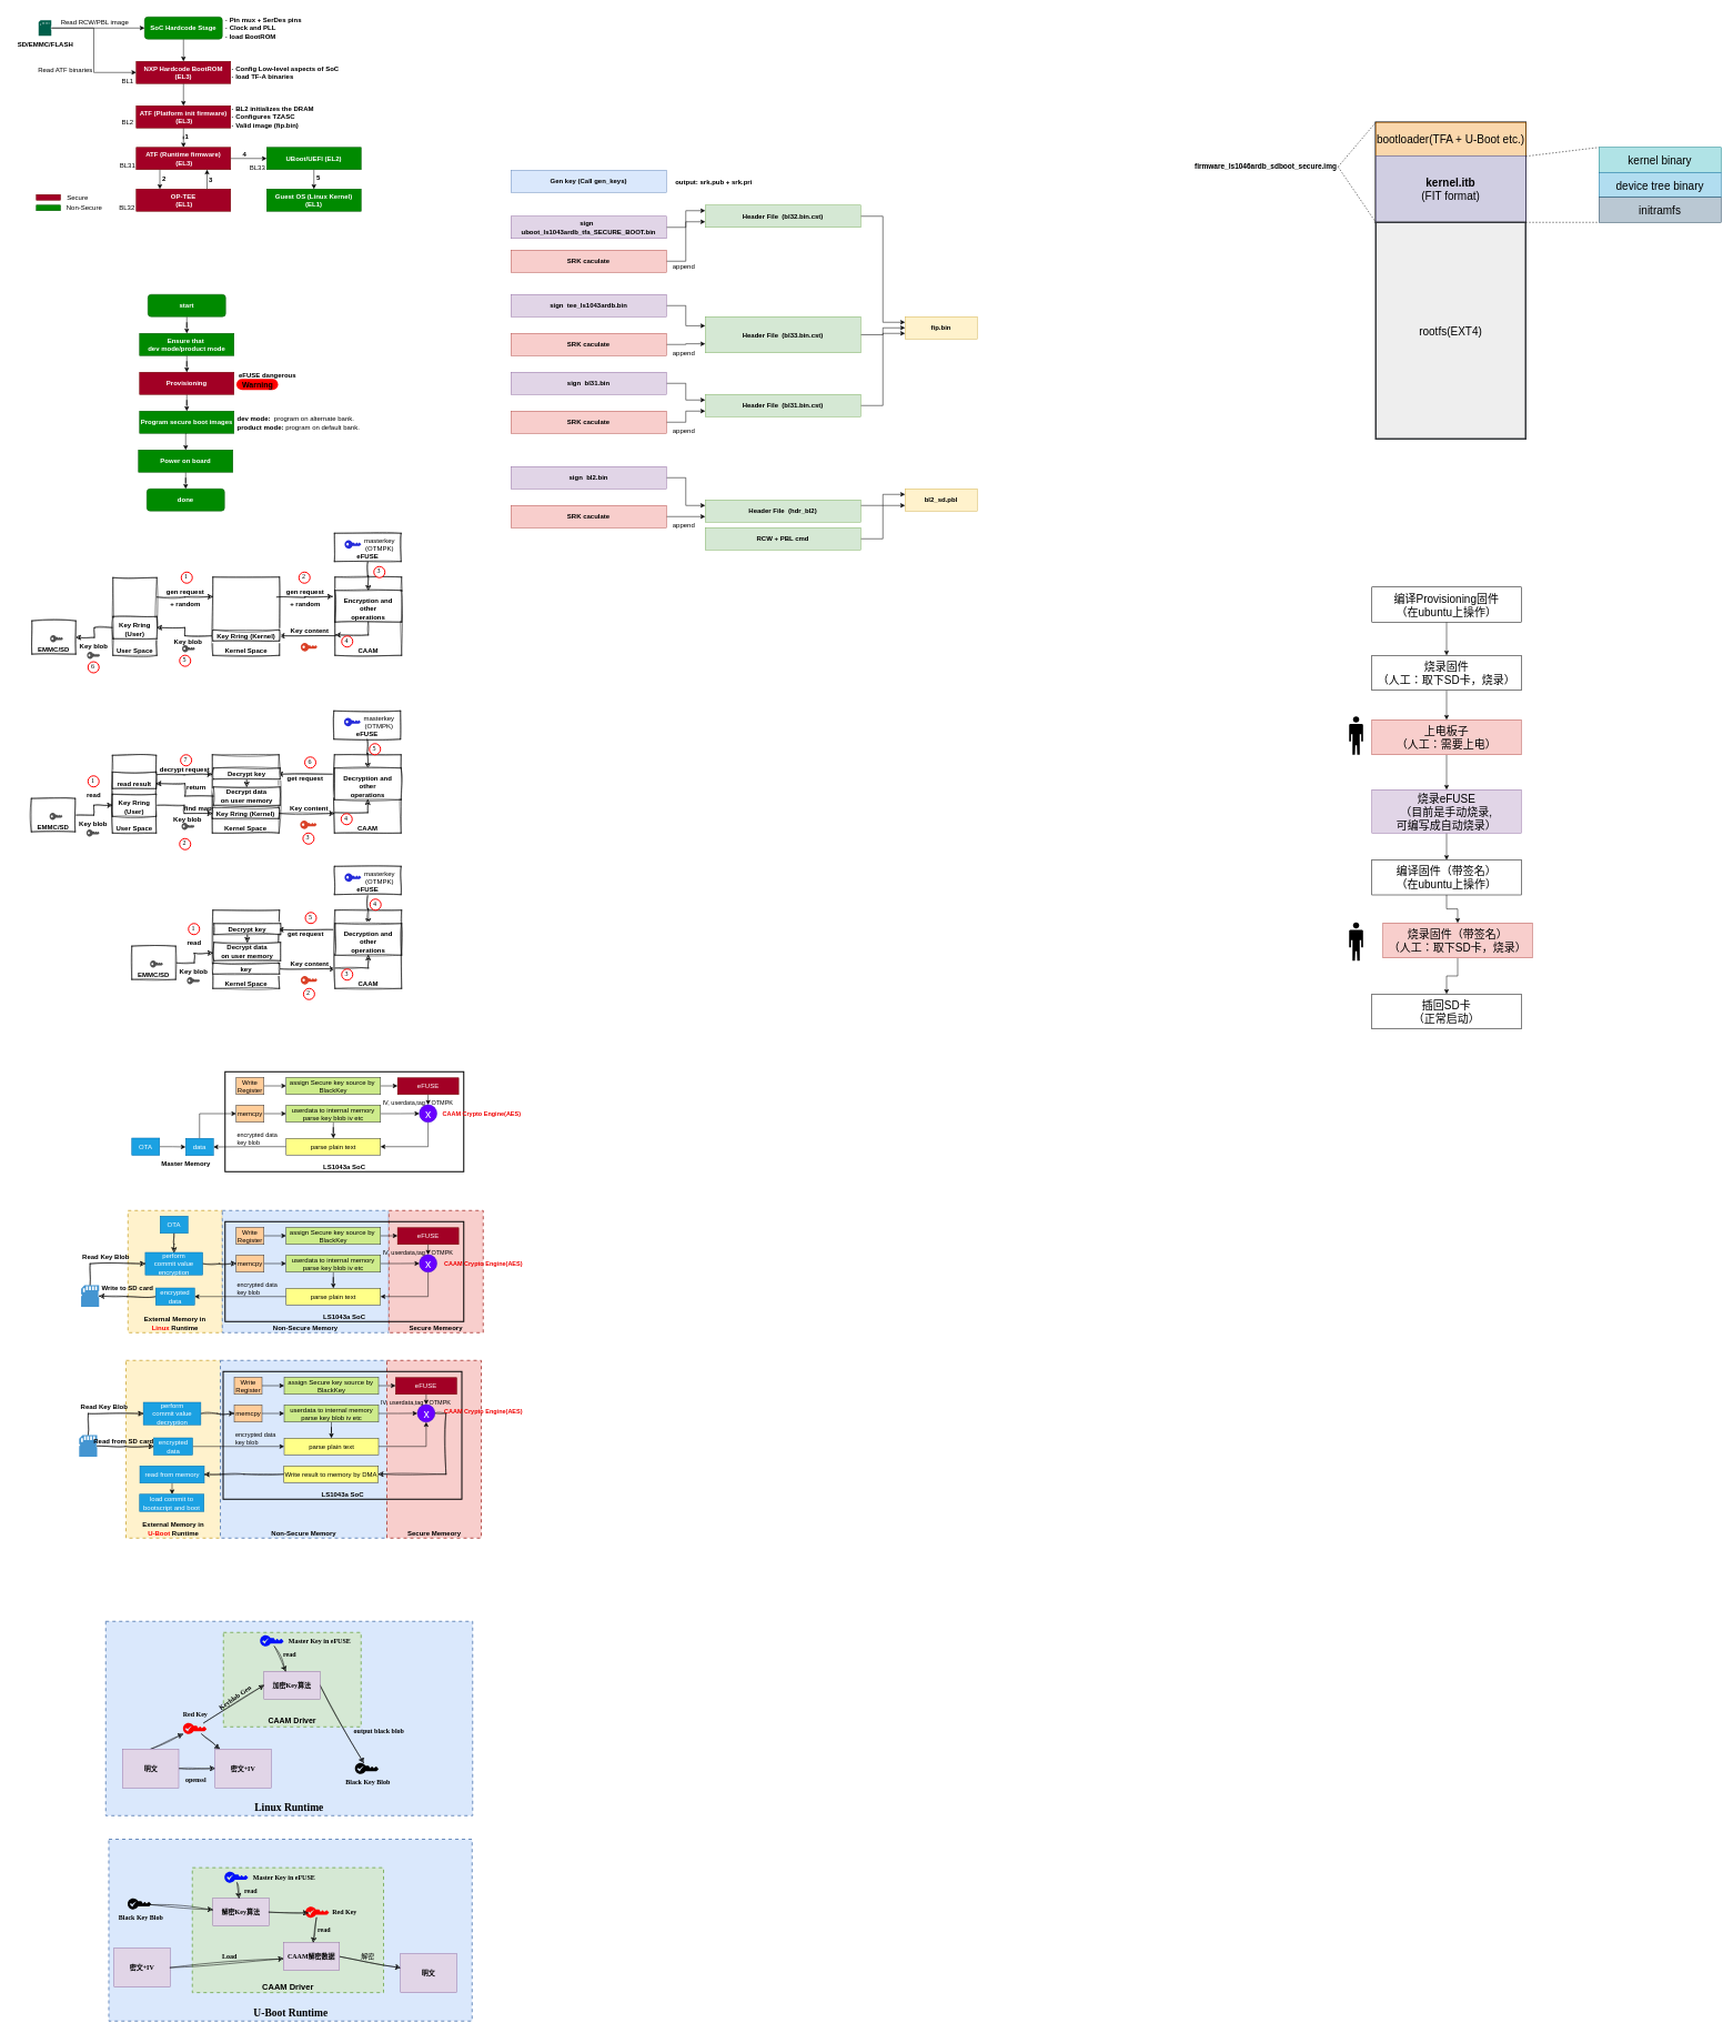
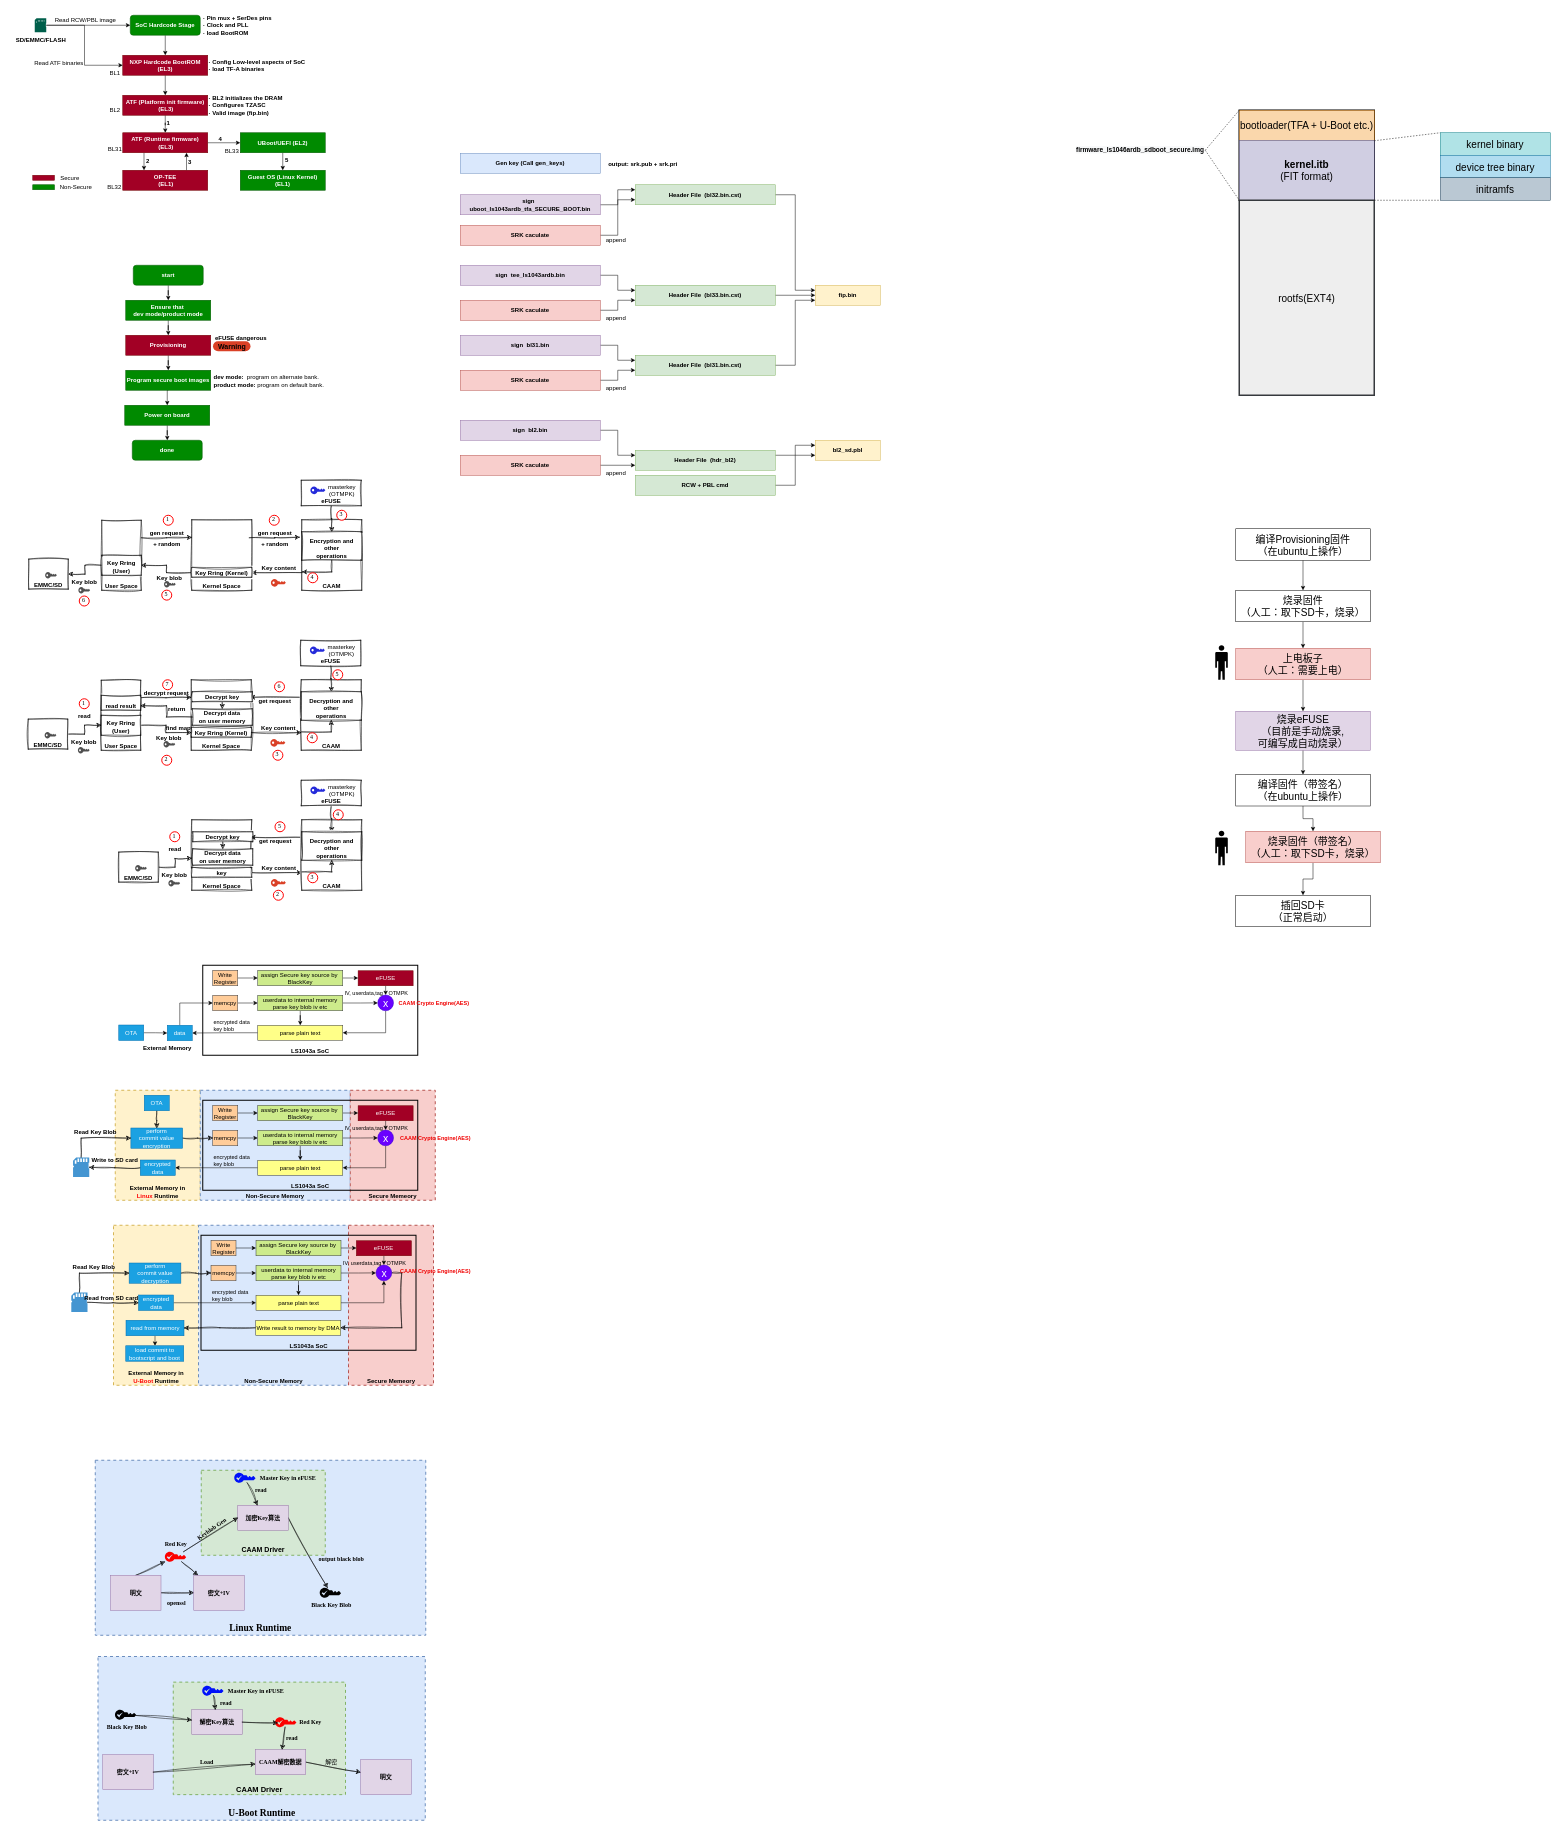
- <mxCell id="72" value="Header File&amp;nbsp; (bl33.bin.cst)" style="rounded=0;whiteSpace=wrap;html=1;fillColor=#d5e8d4;strokeColor=#82b366;fontStyle=1" parent="1" vertex="1"><mxGeometry x="1270" y="570" width="280" height="65" as="geometry" /></mxCell>
+ <mxCell id="72" value="Header File&amp;nbsp; (bl33.bin.cst)" style="rounded=0;whiteSpace=wrap;html=1;fillColor=#d5e8d4;strokeColor=#82b366;fontStyle=1" parent="1" vertex="1"><mxGeometry x="1270" y="570" width="280" height="40" as="geometry" /></mxCell>
- <mxCell id="57" value="Warning" style="rounded=1;whiteSpace=wrap;html=1;arcSize=50;strokeColor=none;strokeWidth=1;fillColor=#FF0000;fontColor=#000000;whiteSpace=wrap;align=left;verticalAlign=middle;spacingLeft=0;fontStyle=1;fontSize=14;spacing=10;" parent="1" vertex="1"><mxGeometry x="425.5" y="682" width="75" height="20" as="geometry" /></mxCell>
+ <mxCell id="57" value="Warning" style="rounded=1;whiteSpace=wrap;html=1;arcSize=50;strokeColor=none;strokeWidth=1;fillColor=#da4026;fontColor=#000000;whiteSpace=wrap;align=left;verticalAlign=middle;spacingLeft=0;fontStyle=1;fontSize=14;spacing=10;" parent="1" vertex="1"><mxGeometry x="425.5" y="682" width="75" height="20" as="geometry" /></mxCell>
- <mxCell id="209" value="Master Memory" style="text;html=1;align=center;verticalAlign=middle;resizable=0;points=[];autosize=1;strokeColor=none;fillColor=none;fontStyle=1" parent="1" vertex="1"><mxGeometry x="274" y="2080" width="120" height="30" as="geometry" /></mxCell>
+ <mxCell id="209" value="External Memory" style="text;html=1;align=center;verticalAlign=middle;resizable=0;points=[];autosize=1;strokeColor=none;fillColor=none;fontStyle=1" parent="1" vertex="1"><mxGeometry x="274" y="2080" width="120" height="30" as="geometry" /></mxCell>
